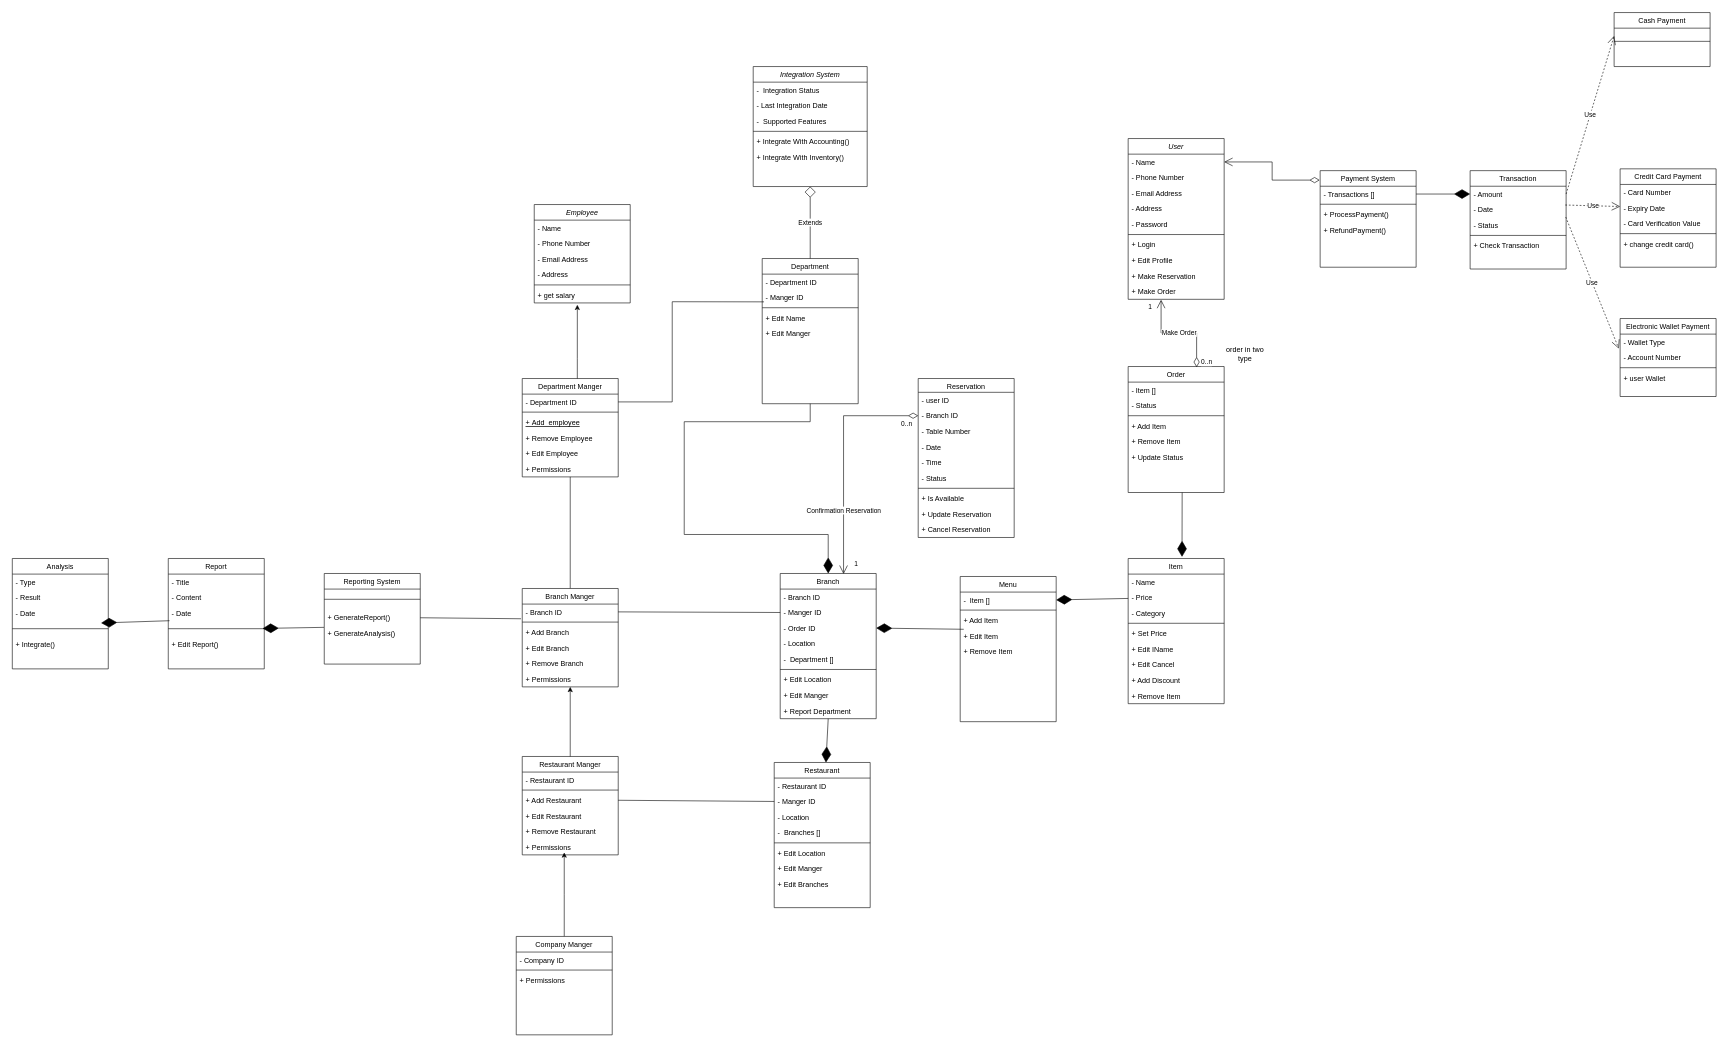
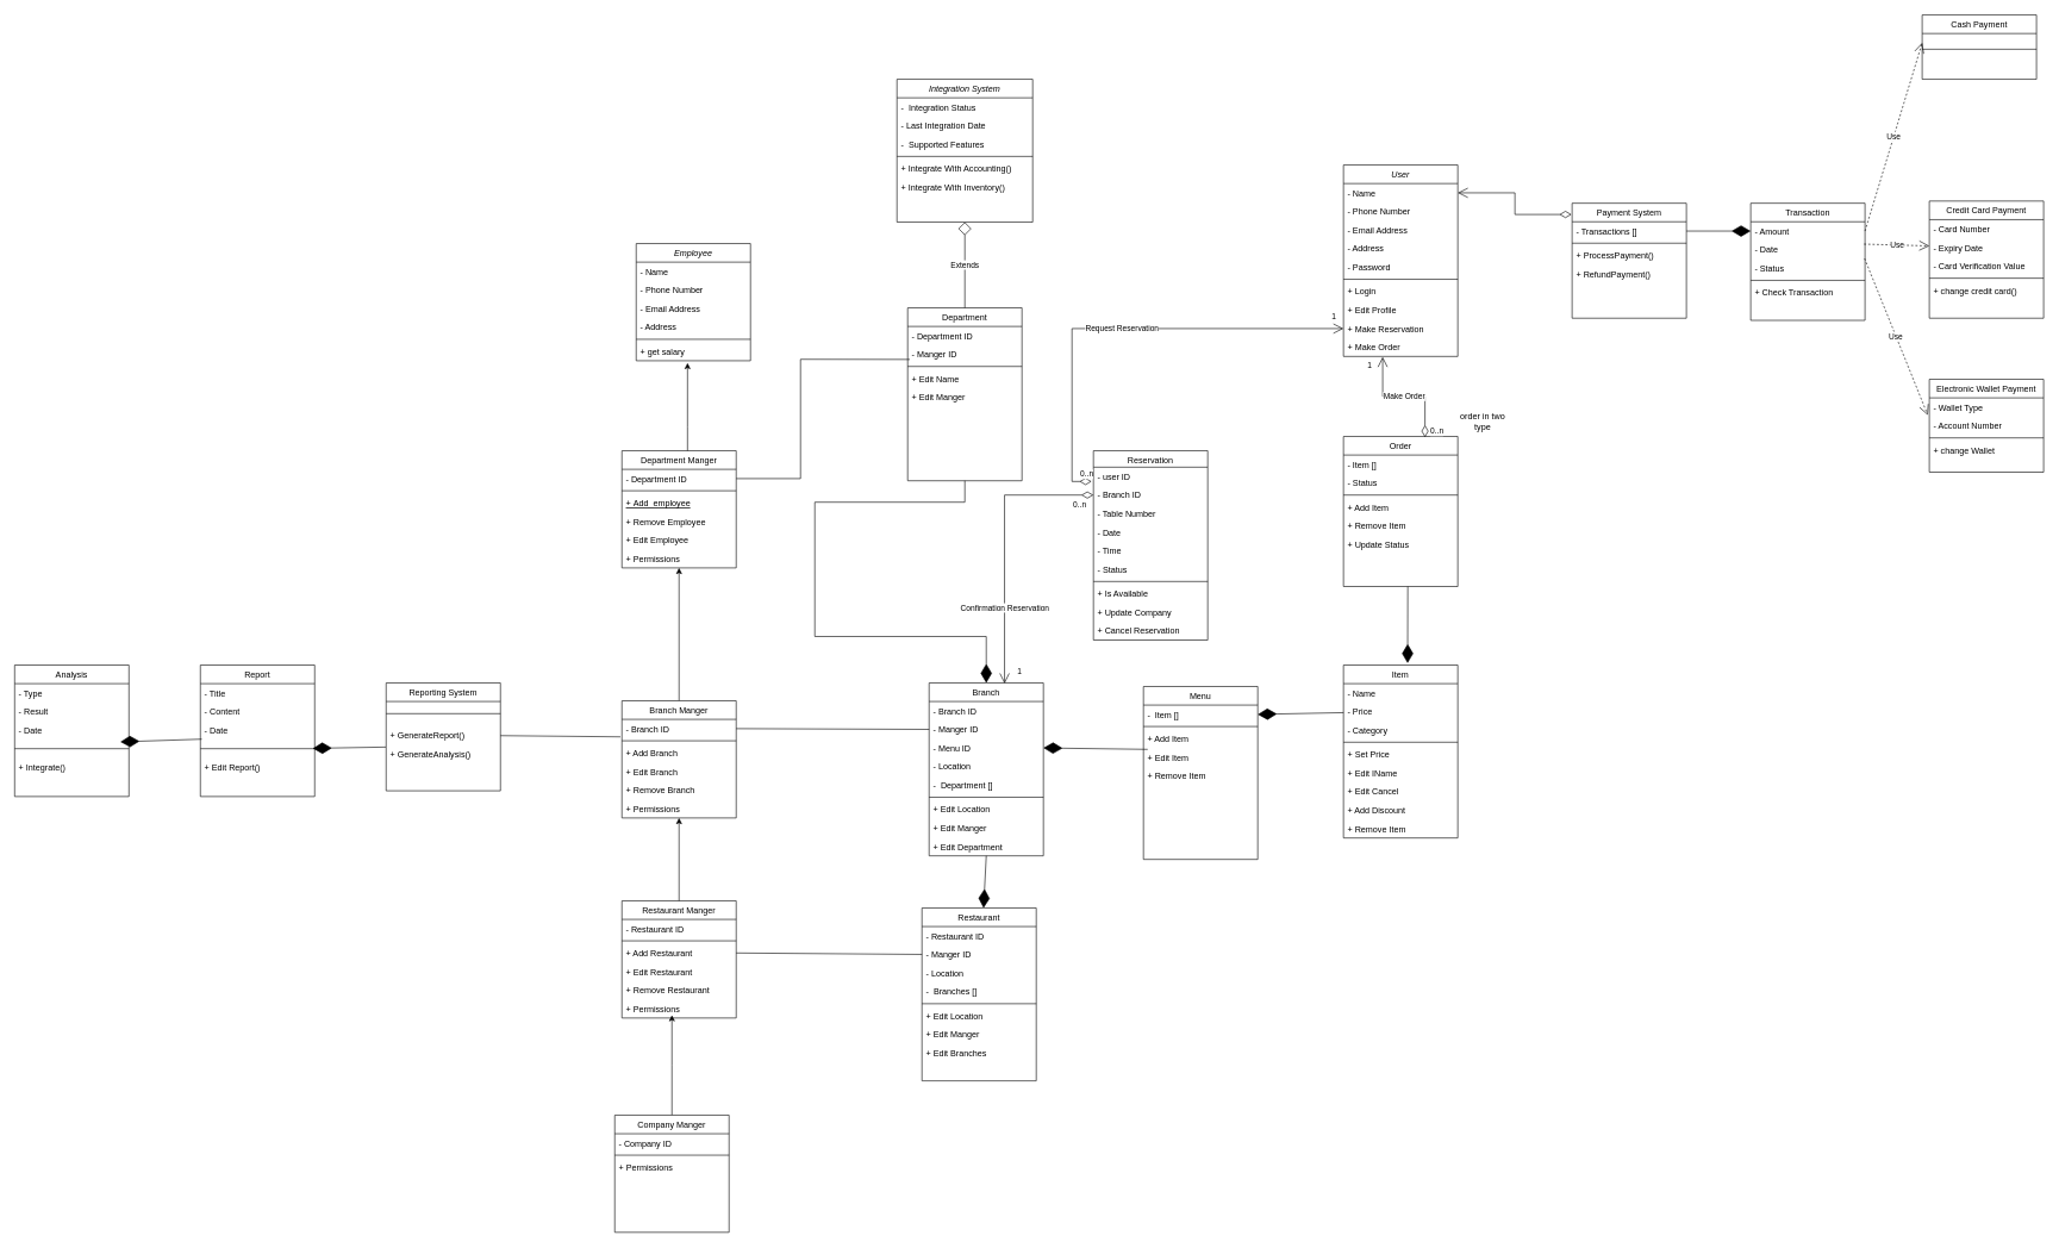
+ <mxCell id="122" value="Request Reservation" style="endArrow=open;html=1;endSize=12;startArrow=diamondThin;startSize=14;startFill=0;edgeStyle=orthogonalEdgeStyle;rounded=0;exitX=-0.016;exitY=0.769;exitDx=0;exitDy=0;exitPerimeter=0;" parent="1" source="109" target="11" edge="1"><mxGeometry relative="1" as="geometry"><mxPoint x="1490" y="540" as="sourcePoint" /><mxPoint x="1700" y="510" as="targetPoint" /><Array as="points"><mxPoint x="1500" y="673" /><mxPoint x="1500" y="459" /></Array></mxGeometry></mxCell>
+ <mxCell id="123" value="0..n" style="edgeLabel;resizable=0;html=1;align=left;verticalAlign=top;" parent="122" connectable="0" vertex="1"><mxGeometry x="-1" relative="1" as="geometry"><mxPoint x="-17" y="-23" as="offset" /></mxGeometry></mxCell>
+ <mxCell id="124" value="1" style="edgeLabel;resizable=0;html=1;align=right;verticalAlign=top;" parent="122" connectable="0" vertex="1"><mxGeometry x="1" relative="1" as="geometry"><mxPoint x="-10" y="-29" as="offset" /></mxGeometry></mxCell>
- <mxCell id="141" value="+ user Wallet" style="text;align=left;verticalAlign=top;spacingLeft=4;spacingRight=4;overflow=hidden;rotatable=0;points=[[0,0.5],[1,0.5]];portConstraint=eastwest;" parent="137" vertex="1"><mxGeometry y="86" width="160" height="26" as="geometry" /></mxCell>
+ <mxCell id="141" value="+ change Wallet" style="text;align=left;verticalAlign=top;spacingLeft=4;spacingRight=4;overflow=hidden;rotatable=0;points=[[0,0.5],[1,0.5]];portConstraint=eastwest;" parent="137" vertex="1"><mxGeometry y="86" width="160" height="26" as="geometry" /></mxCell>
- <mxCell id="20" style="edgeStyle=orthogonalEdgeStyle;rounded=0;orthogonalLoop=1;jettySize=auto;html=1;entryX=0.5;entryY=1;entryDx=0;entryDy=0;endArrow=none;" parent="1" source="21" target="13" edge="1"><mxGeometry relative="1" as="geometry"><mxPoint x="950" y="880" as="targetPoint" /></mxGeometry></mxCell>
+ <mxCell id="20" style="edgeStyle=orthogonalEdgeStyle;rounded=0;orthogonalLoop=1;jettySize=auto;html=1;entryX=0.5;entryY=1;entryDx=0;entryDy=0;" parent="1" source="21" target="13" edge="1"><mxGeometry relative="1" as="geometry"><mxPoint x="950" y="880" as="targetPoint" /></mxGeometry></mxCell>
- <mxCell id="117" value="+ Update Reservation" style="text;align=left;verticalAlign=top;spacingLeft=4;spacingRight=4;overflow=hidden;rotatable=0;points=[[0,0.5],[1,0.5]];portConstraint=eastwest;" parent="108" vertex="1"><mxGeometry y="213" width="160" height="26" as="geometry" /></mxCell>
+ <mxCell id="117" value="+ Update Company" style="text;align=left;verticalAlign=top;spacingLeft=4;spacingRight=4;overflow=hidden;rotatable=0;points=[[0,0.5],[1,0.5]];portConstraint=eastwest;" parent="108" vertex="1"><mxGeometry y="213" width="160" height="26" as="geometry" /></mxCell>
- <mxCell id="61" value="- Order ID" style="text;align=left;verticalAlign=top;spacingLeft=4;spacingRight=4;overflow=hidden;rotatable=0;points=[[0,0.5],[1,0.5]];portConstraint=eastwest;" parent="58" vertex="1"><mxGeometry y="78" width="160" height="26" as="geometry" /></mxCell>
+ <mxCell id="61" value="- Menu ID" style="text;align=left;verticalAlign=top;spacingLeft=4;spacingRight=4;overflow=hidden;rotatable=0;points=[[0,0.5],[1,0.5]];portConstraint=eastwest;" parent="58" vertex="1"><mxGeometry y="78" width="160" height="26" as="geometry" /></mxCell>
- <mxCell id="67" value="+ Report Department" style="text;align=left;verticalAlign=top;spacingLeft=4;spacingRight=4;overflow=hidden;rotatable=0;points=[[0,0.5],[1,0.5]];portConstraint=eastwest;" parent="58" vertex="1"><mxGeometry y="216" width="160" height="26" as="geometry" /></mxCell>
+ <mxCell id="67" value="+ Edit Department" style="text;align=left;verticalAlign=top;spacingLeft=4;spacingRight=4;overflow=hidden;rotatable=0;points=[[0,0.5],[1,0.5]];portConstraint=eastwest;" parent="58" vertex="1"><mxGeometry y="216" width="160" height="26" as="geometry" /></mxCell>
